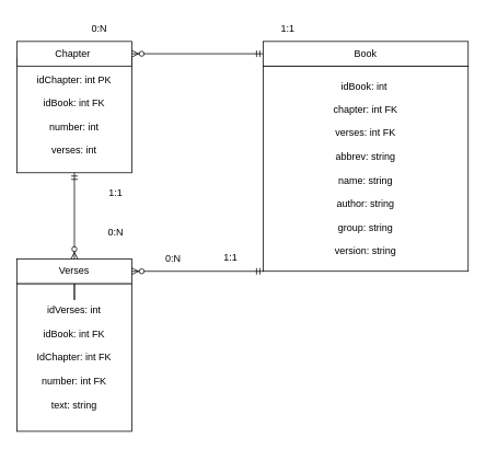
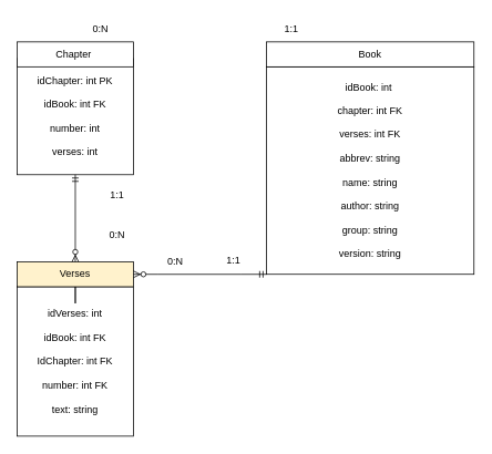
- <mxCell id="11" value="" style="edgeStyle=entityRelationEdgeStyle;fontSize=12;html=1;endArrow=ERzeroToMany;startArrow=ERmandOne;rounded=0;exitX=0;exitY=0.5;exitDx=0;exitDy=0;entryX=1;entryY=0.5;entryDx=0;entryDy=0;" edge="1" parent="1" source="5" target="3"><mxGeometry width="100" height="100" relative="1" as="geometry"><mxPoint x="-90" y="250" as="sourcePoint" /><mxPoint x="10" y="150" as="targetPoint" /></mxGeometry></mxCell>
- <mxCell id="8" value="Verses" style="rounded=0;whiteSpace=wrap;html=1;" vertex="1" parent="1"><mxGeometry x="20" y="315" width="140" height="30" as="geometry" /></mxCell>
+ <mxCell id="8" value="Verses" style="rounded=0;whiteSpace=wrap;html=1;fillColor=#fff2cc;" vertex="1" parent="1"><mxGeometry x="20" y="315" width="140" height="30" as="geometry" /></mxCell>
